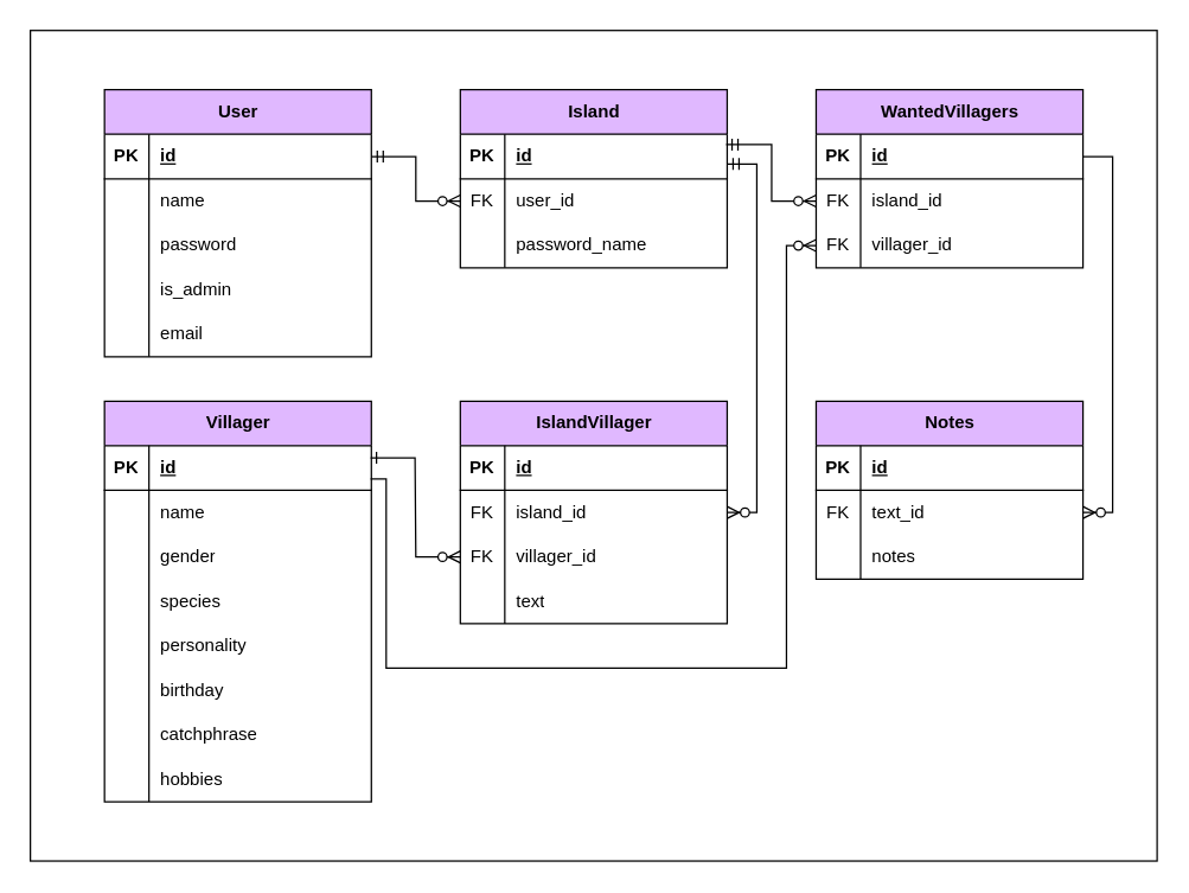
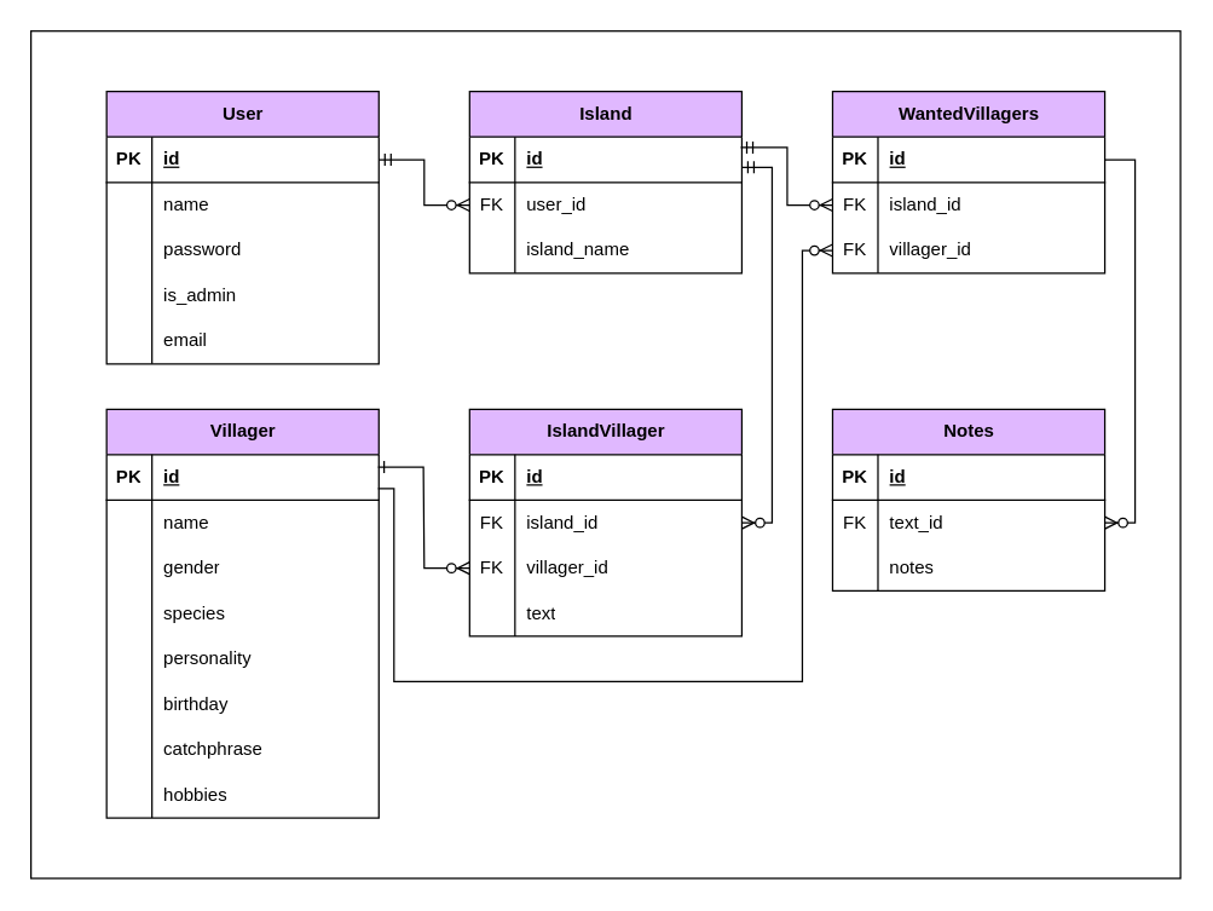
- <mxCell id="28" value="password_name" style="shape=partialRectangle;connectable=0;fillColor=none;top=0;left=0;bottom=0;right=0;align=left;spacingLeft=6;overflow=hidden;whiteSpace=wrap;html=1;" vertex="1" parent="26"><mxGeometry x="30" width="150" height="30" as="geometry"><mxRectangle width="150" height="30" as="alternateBounds" /></mxGeometry></mxCell>
+ <mxCell id="28" value="island_name" style="shape=partialRectangle;connectable=0;fillColor=none;top=0;left=0;bottom=0;right=0;align=left;spacingLeft=6;overflow=hidden;whiteSpace=wrap;html=1;" vertex="1" parent="26"><mxGeometry x="30" width="150" height="30" as="geometry"><mxRectangle width="150" height="30" as="alternateBounds" /></mxGeometry></mxCell>
